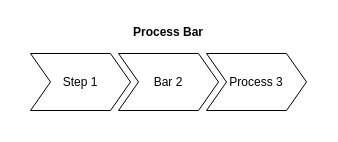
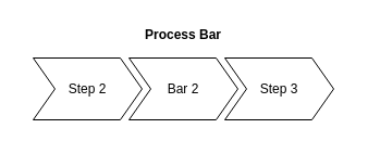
- <mxCell id="3" value="Step 1" style="shape=step;perimeter=stepPerimeter;fixedSize=1;points=[];whiteSpace=wrap;html=1;" vertex="1" parent="2"><mxGeometry x="10" y="33" width="100" height="57" as="geometry" /></mxCell>
+ <mxCell id="3" value="Step 2" style="shape=step;perimeter=stepPerimeter;fixedSize=1;points=[];whiteSpace=wrap;html=1;" vertex="1" parent="2"><mxGeometry x="10" y="33" width="100" height="57" as="geometry" /></mxCell>
- <mxCell id="5" value="Process 3" style="shape=step;perimeter=stepPerimeter;fixedSize=1;points=[];whiteSpace=wrap;html=1;" vertex="1" parent="2"><mxGeometry x="186" y="33" width="100" height="57" as="geometry" /></mxCell>
+ <mxCell id="5" value="Step 3" style="shape=step;perimeter=stepPerimeter;fixedSize=1;points=[];whiteSpace=wrap;html=1;" vertex="1" parent="2"><mxGeometry x="186" y="33" width="100" height="57" as="geometry" /></mxCell>
